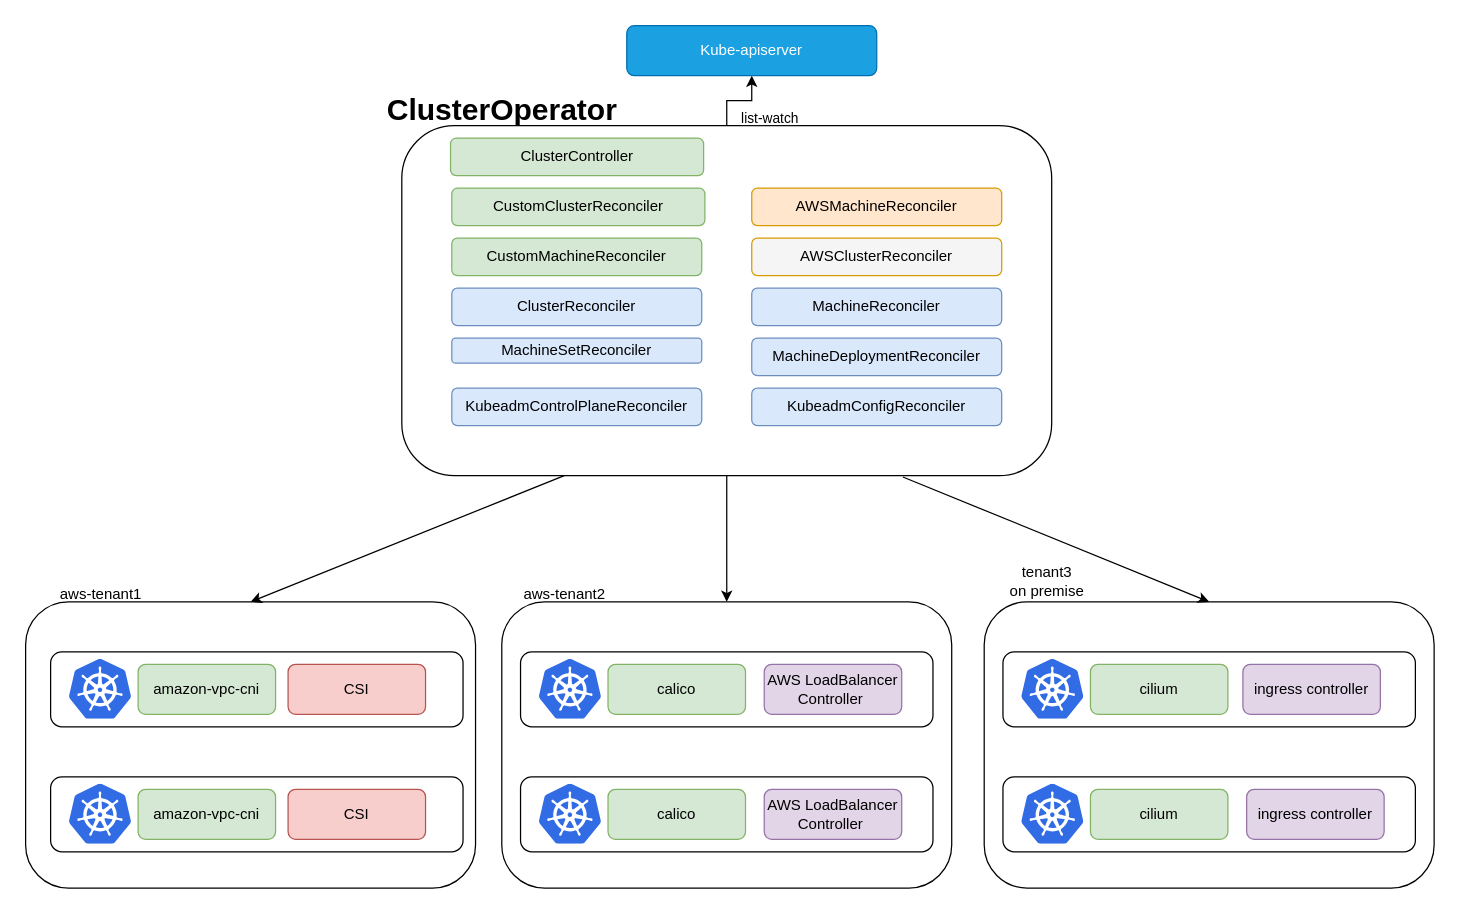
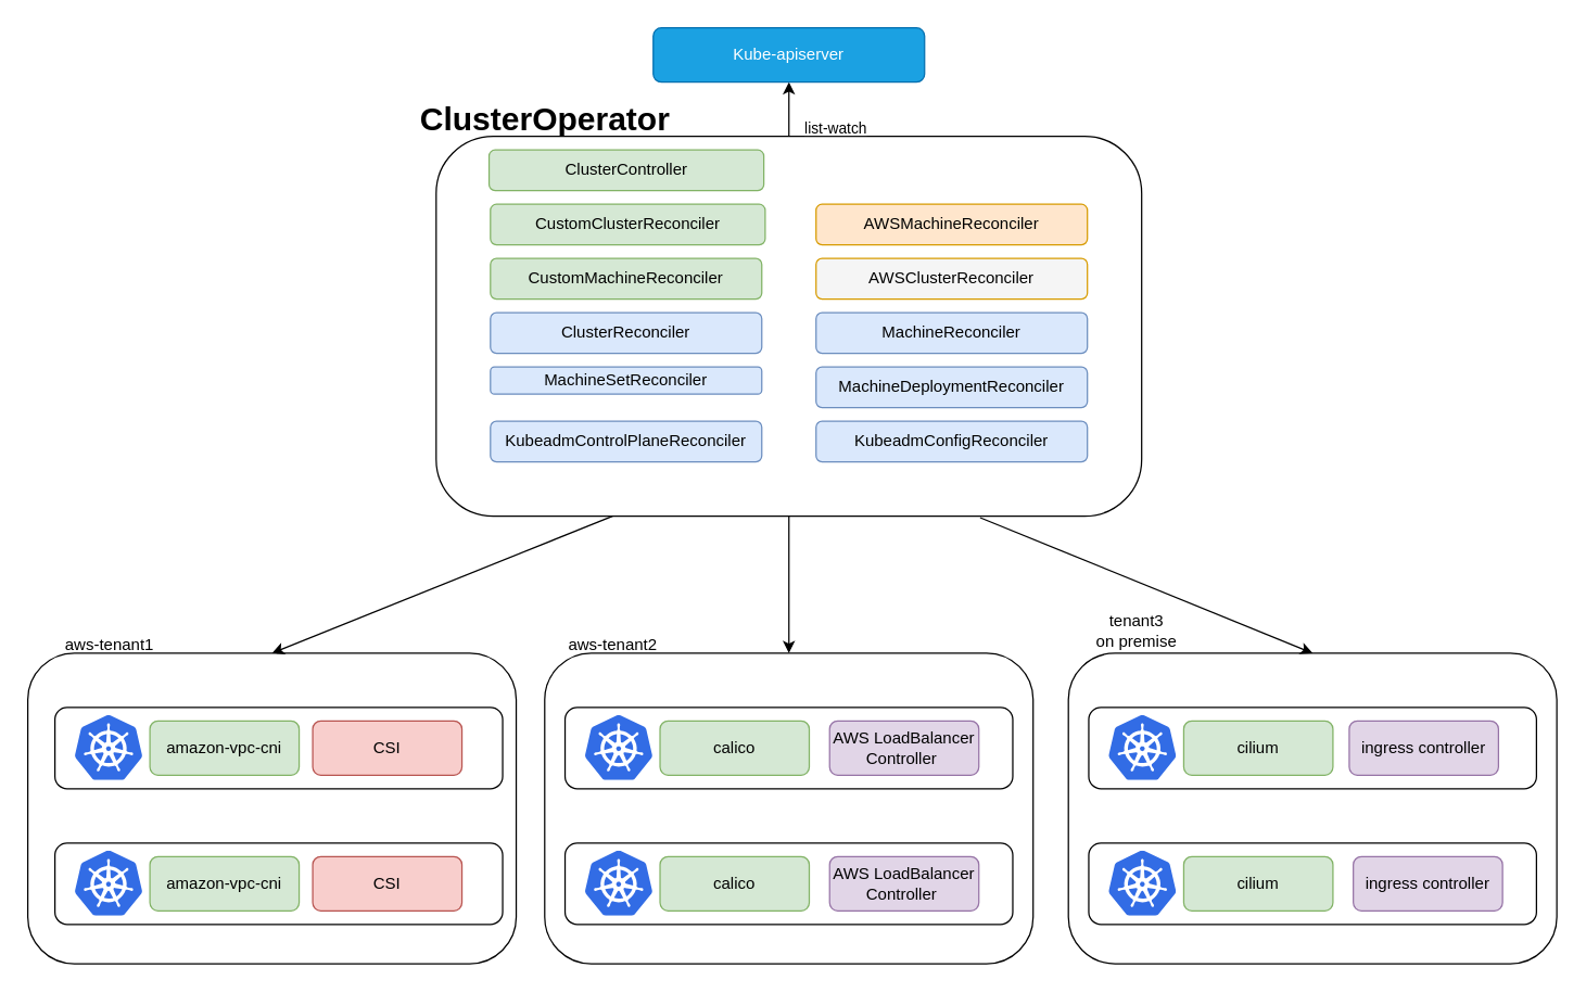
- <mxCell id="4" value="Kube-apiserver" style="rounded=1;whiteSpace=wrap;html=1;fillColor=#1ba1e2;strokeColor=#006EAF;fontColor=#ffffff;" parent="1" vertex="1"><mxGeometry x="501" y="20" width="200" height="40" as="geometry" /></mxCell>
+ <mxCell id="4" value="Kube-apiserver" style="rounded=1;whiteSpace=wrap;html=1;fillColor=#1ba1e2;strokeColor=#006EAF;fontColor=#ffffff;" parent="1" vertex="1"><mxGeometry x="481" y="20" width="200" height="40" as="geometry" /></mxCell>
